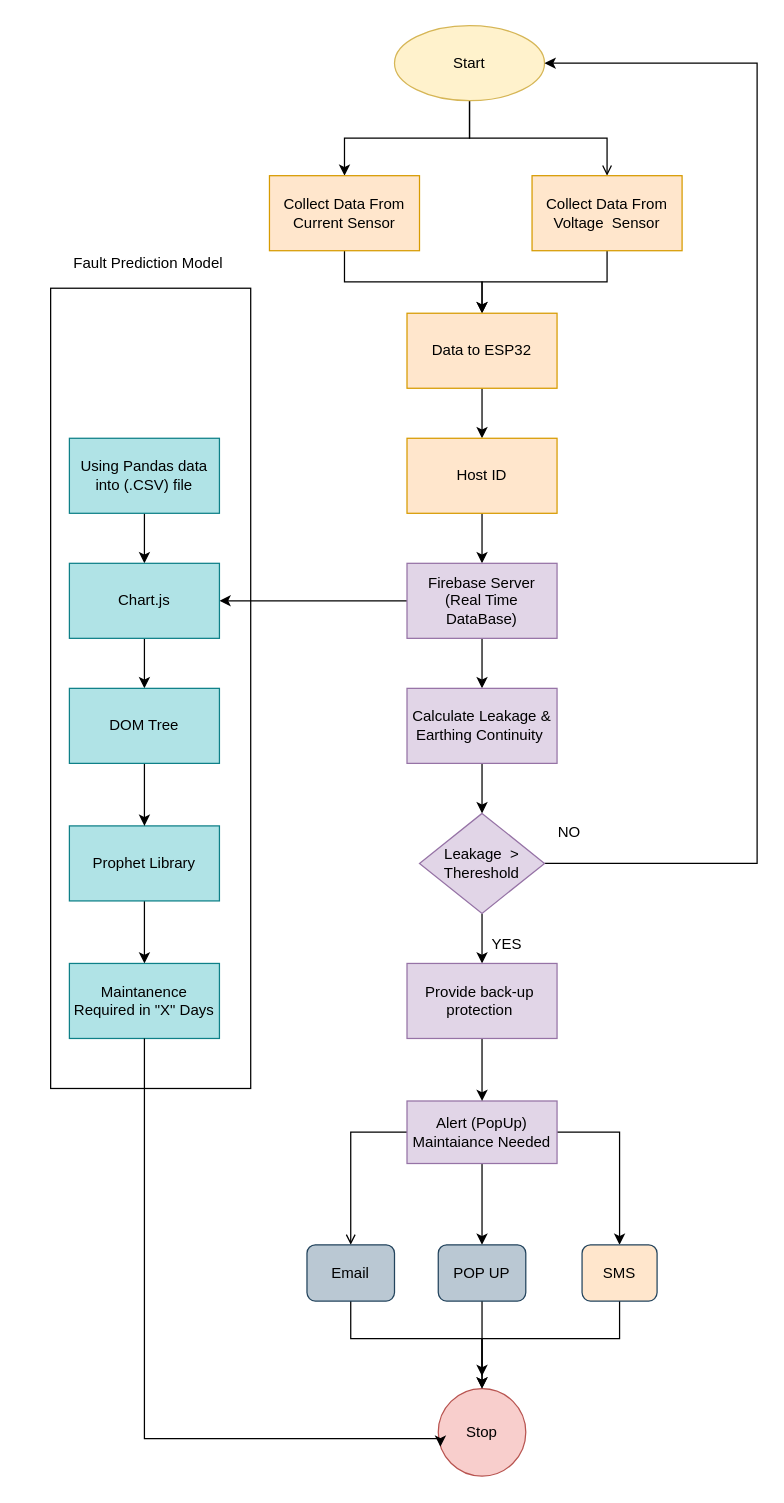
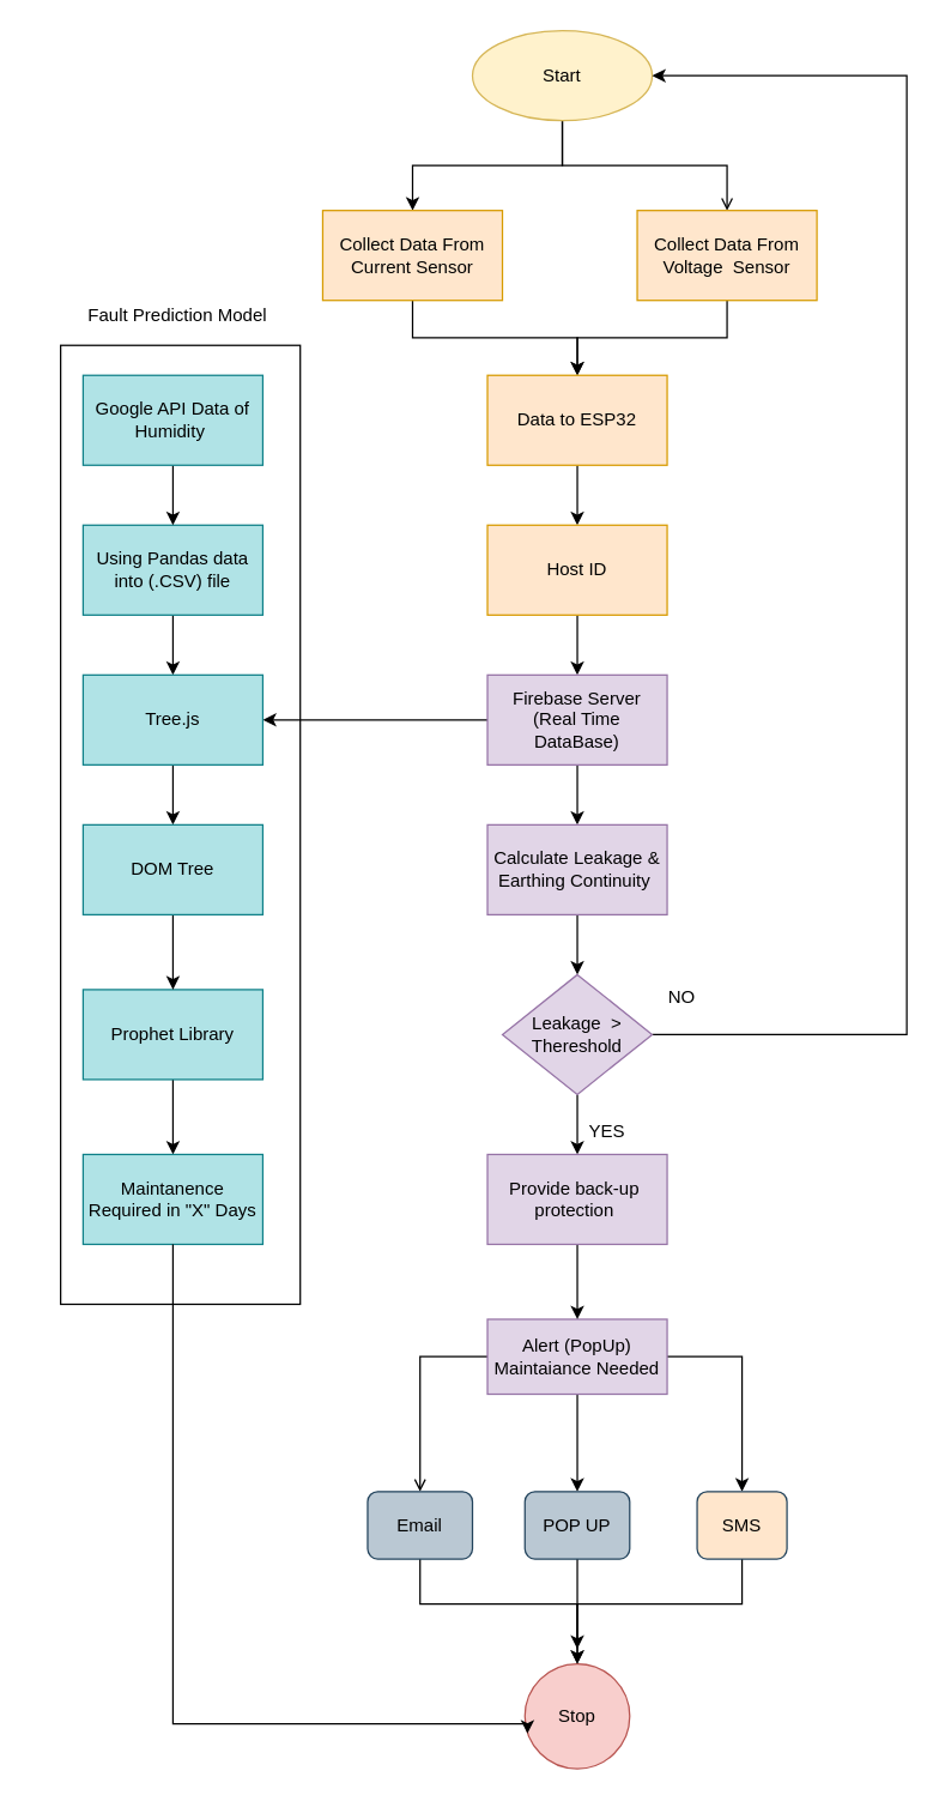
+ <mxCell id="31" value="Google API Data of Humidity&amp;nbsp;" style="rounded=0;whiteSpace=wrap;html=1;fillColor=#b0e3e6;strokeColor=#0e8088;" parent="1" vertex="1"><mxGeometry x="55" y="250" width="120" height="60" as="geometry" /></mxCell>
+ <mxCell id="30" style="edgeStyle=orthogonalEdgeStyle;rounded=0;orthogonalLoop=1;jettySize=auto;html=1;entryX=0.5;entryY=0;entryDx=0;entryDy=0;" parent="1" source="31" target="29" edge="1"><mxGeometry relative="1" as="geometry" /></mxCell>
- <mxCell id="39" value="Chart.js" style="rounded=0;whiteSpace=wrap;html=1;fillColor=#b0e3e6;strokeColor=#0e8088;" parent="1" vertex="1"><mxGeometry x="55" y="450" width="120" height="60" as="geometry" /></mxCell>
+ <mxCell id="39" value="Tree.js" style="rounded=0;whiteSpace=wrap;html=1;fillColor=#b0e3e6;strokeColor=#0e8088;" parent="1" vertex="1"><mxGeometry x="55" y="450" width="120" height="60" as="geometry" /></mxCell>
